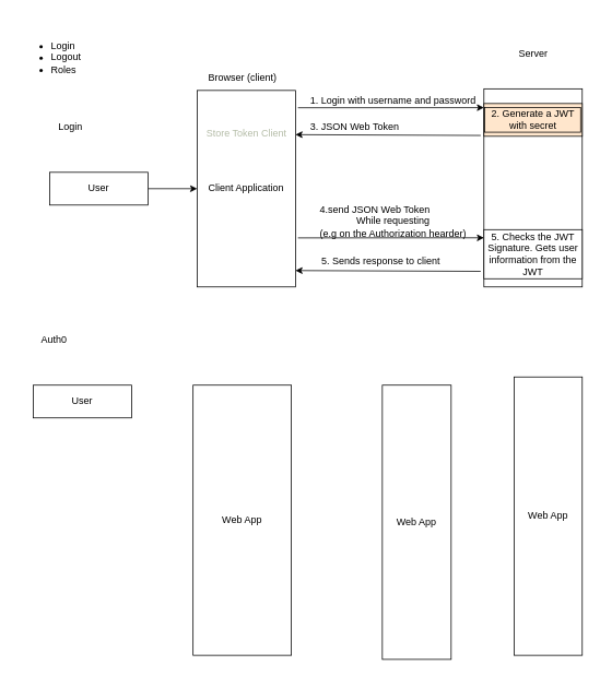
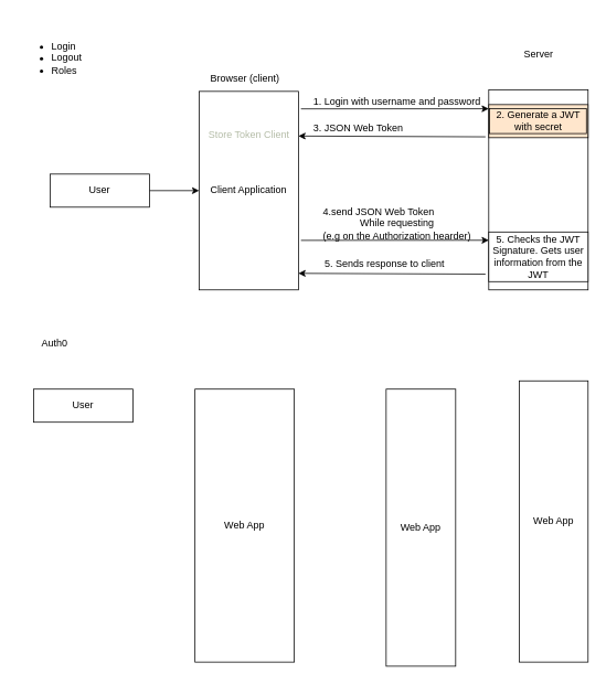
- <mxCell id="5" value="Login" style="text;html=1;align=center;verticalAlign=middle;resizable=0;points=[];autosize=1;strokeColor=none;fillColor=none;" vertex="1" parent="1"><mxGeometry x="60" y="140" width="50" height="30" as="geometry" /></mxCell>
